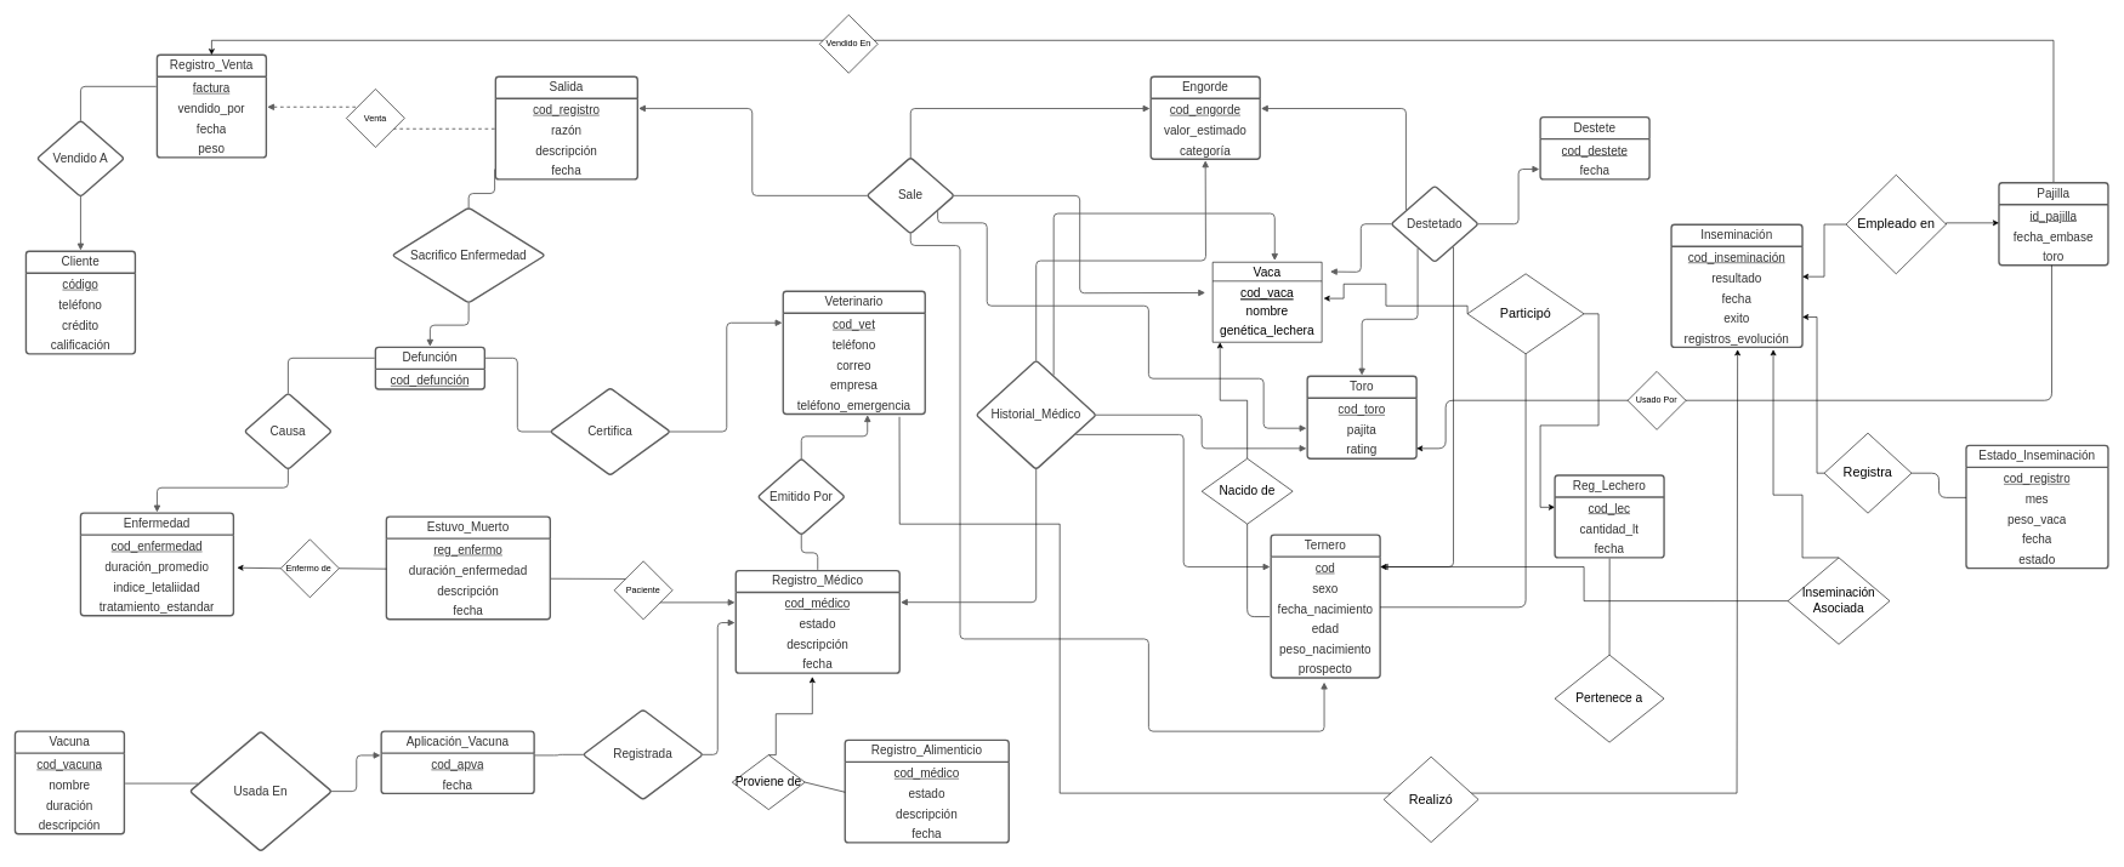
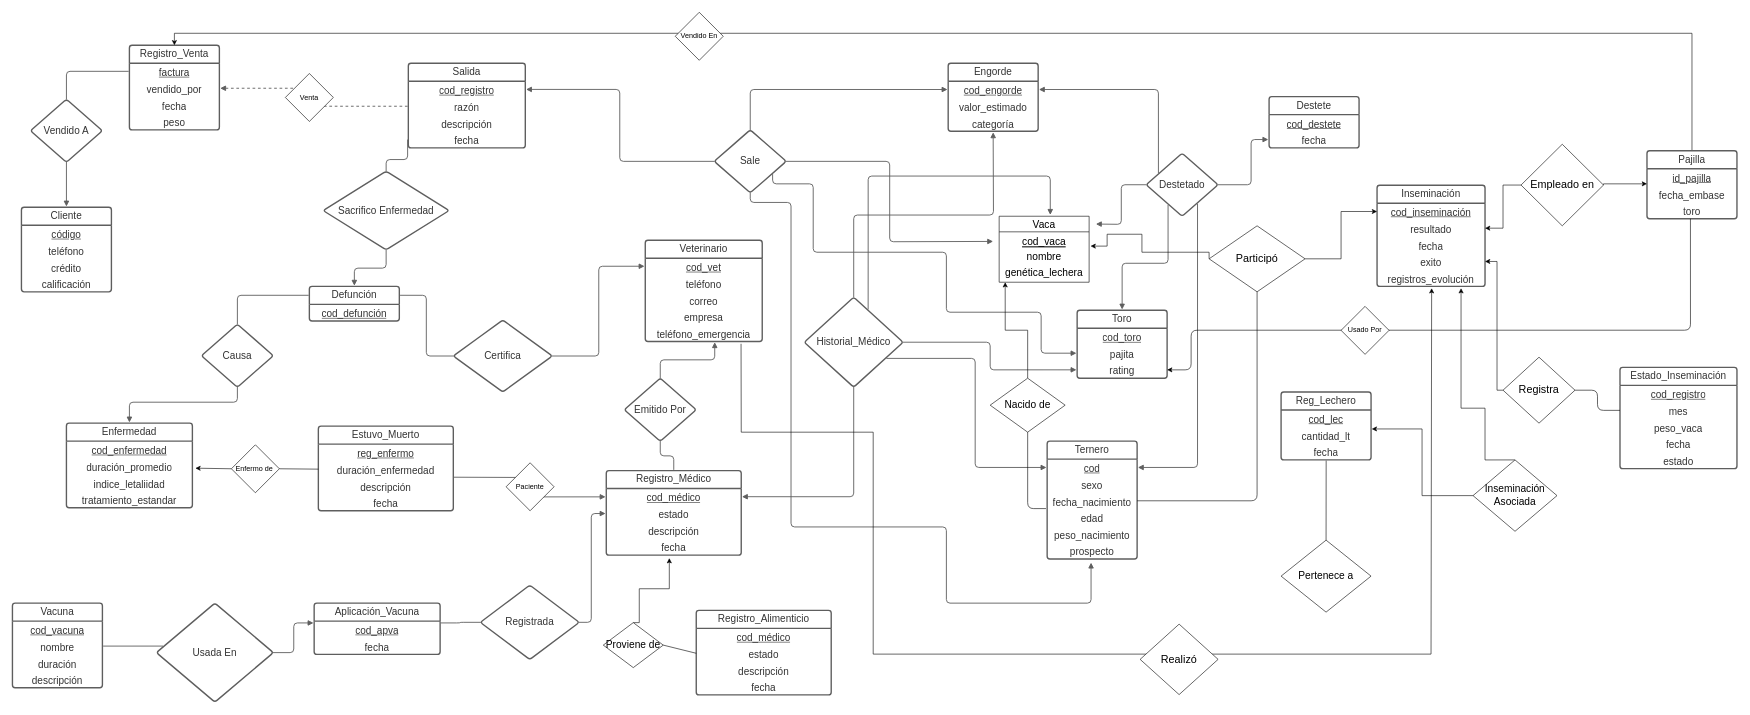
- <mxCell id="120" style="edgeStyle=orthogonalEdgeStyle;rounded=0;orthogonalLoop=1;jettySize=auto;html=1;exitX=1;exitY=0.5;exitDx=0;exitDy=0;" parent="1" source="121" target="152" edge="1"><mxGeometry relative="1" as="geometry" /></mxCell>
+ <mxCell id="120" style="edgeStyle=orthogonalEdgeStyle;rounded=0;orthogonalLoop=1;jettySize=auto;html=1;exitX=1;exitY=0.5;exitDx=0;exitDy=0;entryX=0;entryY=0.5;entryDx=0;entryDy=0;" parent="1" source="121" target="70" edge="1"><mxGeometry relative="1" as="geometry" /></mxCell>
- <mxCell id="160" style="edgeStyle=orthogonalEdgeStyle;rounded=0;orthogonalLoop=1;jettySize=auto;html=1;exitX=0;exitY=0.5;exitDx=0;exitDy=0;fontSize=17;" edge="1" parent="1" source="162" target="3"><mxGeometry relative="1" as="geometry" /></mxCell>
+ <mxCell id="160" style="edgeStyle=orthogonalEdgeStyle;rounded=0;orthogonalLoop=1;jettySize=auto;html=1;exitX=0;exitY=0.5;exitDx=0;exitDy=0;entryX=1.008;entryY=0.139;entryDx=0;entryDy=0;entryPerimeter=0;fontSize=17;" edge="1" parent="1" source="162" target="153"><mxGeometry relative="1" as="geometry" /></mxCell>
